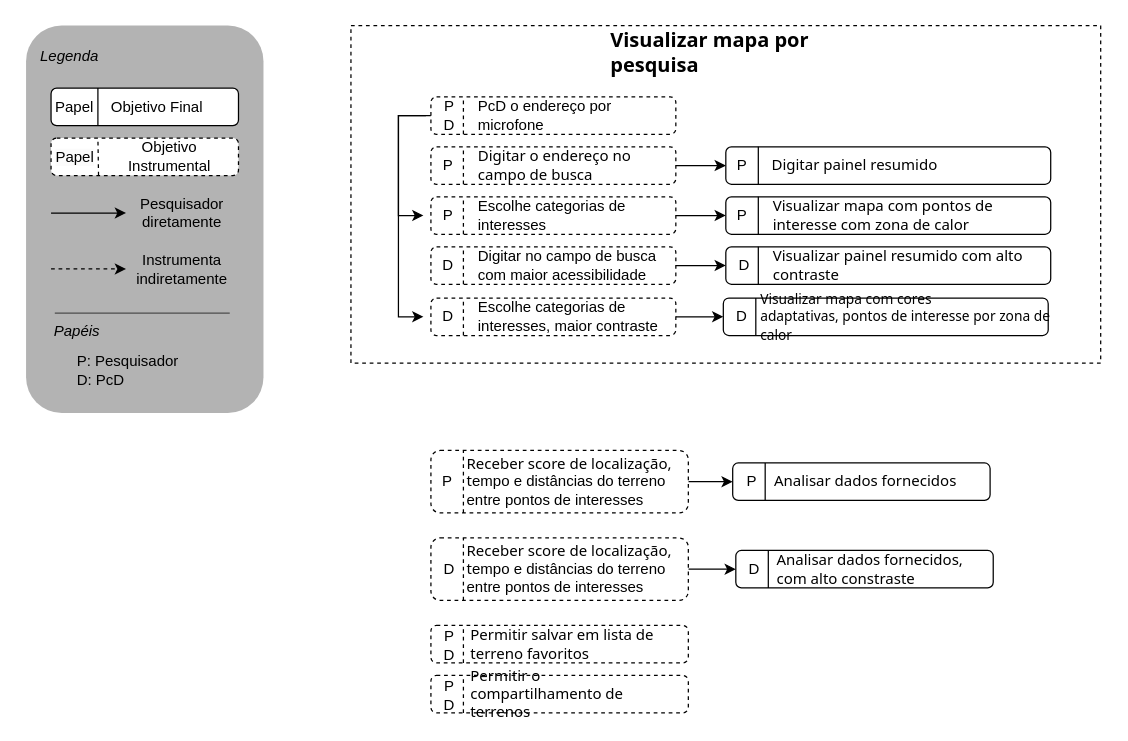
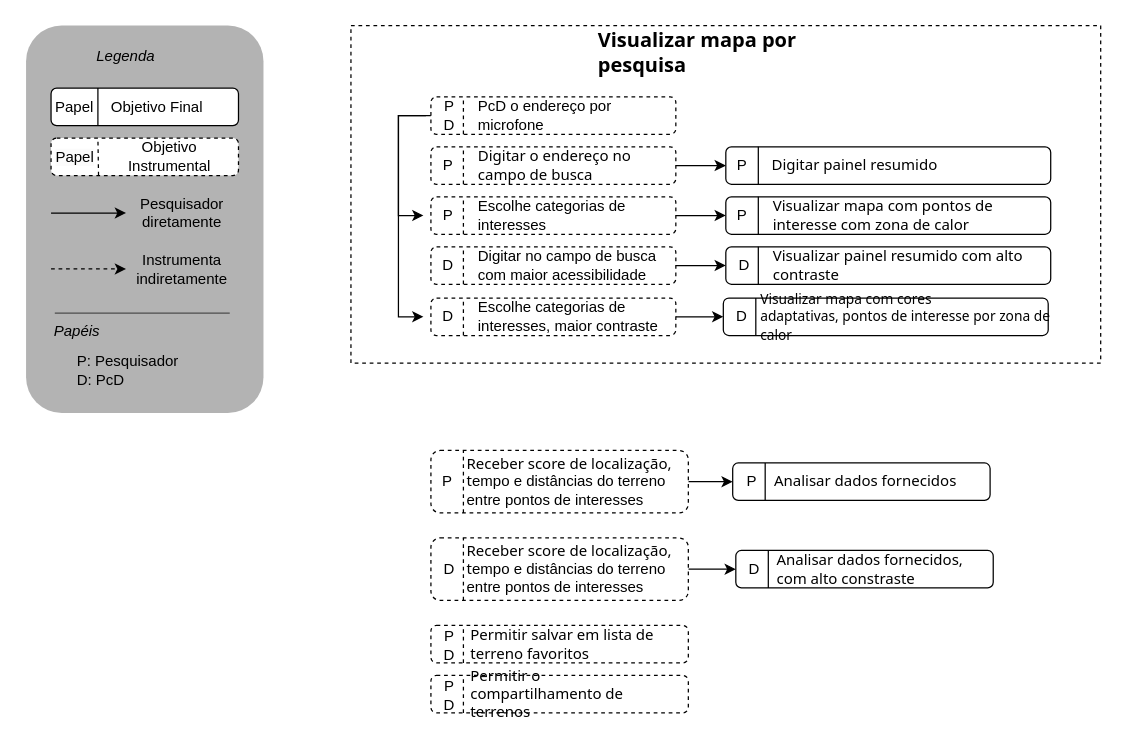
- <mxCell id="20" value="&lt;div style=&quot;text-align: start;&quot;&gt;&lt;font style=&quot;color: rgb(0, 0, 0); font-size: 16px;&quot; face=&quot;__DM_Sans_05e5f9, __DM_Sans_Fallback_05e5f9, ui-sans-serif, system-ui, sans-serif, Apple Color Emoji, Segoe UI Emoji, Segoe UI Symbol, Noto Color Emoji&quot;&gt;&lt;b&gt;Visualizar mapa por pesquisa&lt;/b&gt;&lt;/font&gt;&lt;/div&gt;" style="text;html=1;align=center;verticalAlign=middle;whiteSpace=wrap;rounded=0;" vertex="1" parent="1"><mxGeometry x="487" y="27" width="233" height="30" as="geometry" /></mxCell>
+ <mxCell id="20" value="&lt;div style=&quot;text-align: start;&quot;&gt;&lt;font style=&quot;color: rgb(0, 0, 0); font-size: 16px;&quot; face=&quot;__DM_Sans_05e5f9, __DM_Sans_Fallback_05e5f9, ui-sans-serif, system-ui, sans-serif, Apple Color Emoji, Segoe UI Emoji, Segoe UI Symbol, Noto Color Emoji&quot;&gt;&lt;b&gt;Visualizar mapa por pesquisa&lt;/b&gt;&lt;/font&gt;&lt;/div&gt;" style="text;html=1;align=center;verticalAlign=middle;whiteSpace=wrap;rounded=0;" vertex="1" parent="1"><mxGeometry x="477" y="27" width="233" height="30" as="geometry" /></mxCell>
- <mxCell id="4" value="&lt;i&gt;Legenda&lt;/i&gt;" style="text;html=1;align=center;verticalAlign=middle;whiteSpace=wrap;rounded=0;" vertex="1" parent="1"><mxGeometry x="30" y="30" width="50" height="30" as="geometry" /></mxCell>
+ <mxCell id="4" value="&lt;i&gt;Legenda&lt;/i&gt;" style="text;html=1;align=center;verticalAlign=middle;whiteSpace=wrap;rounded=0;" vertex="1" parent="1"><mxGeometry x="75" y="30" width="50" height="30" as="geometry" /></mxCell>
